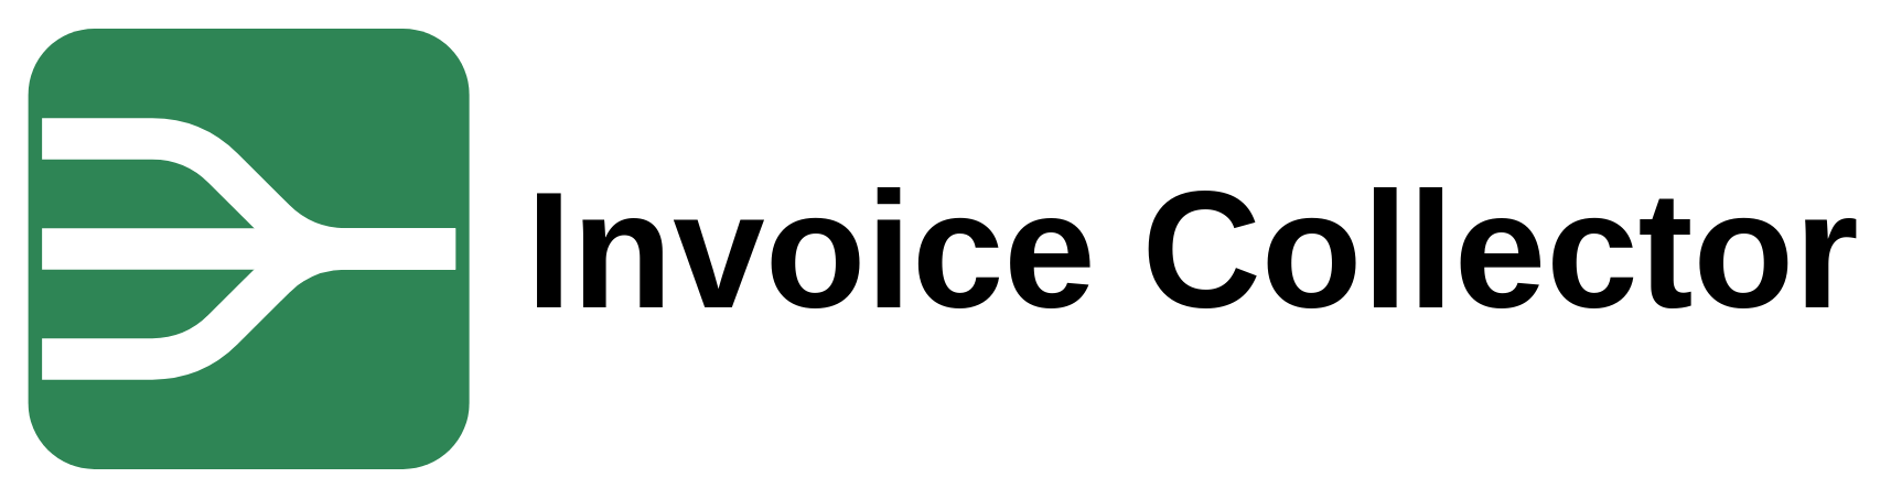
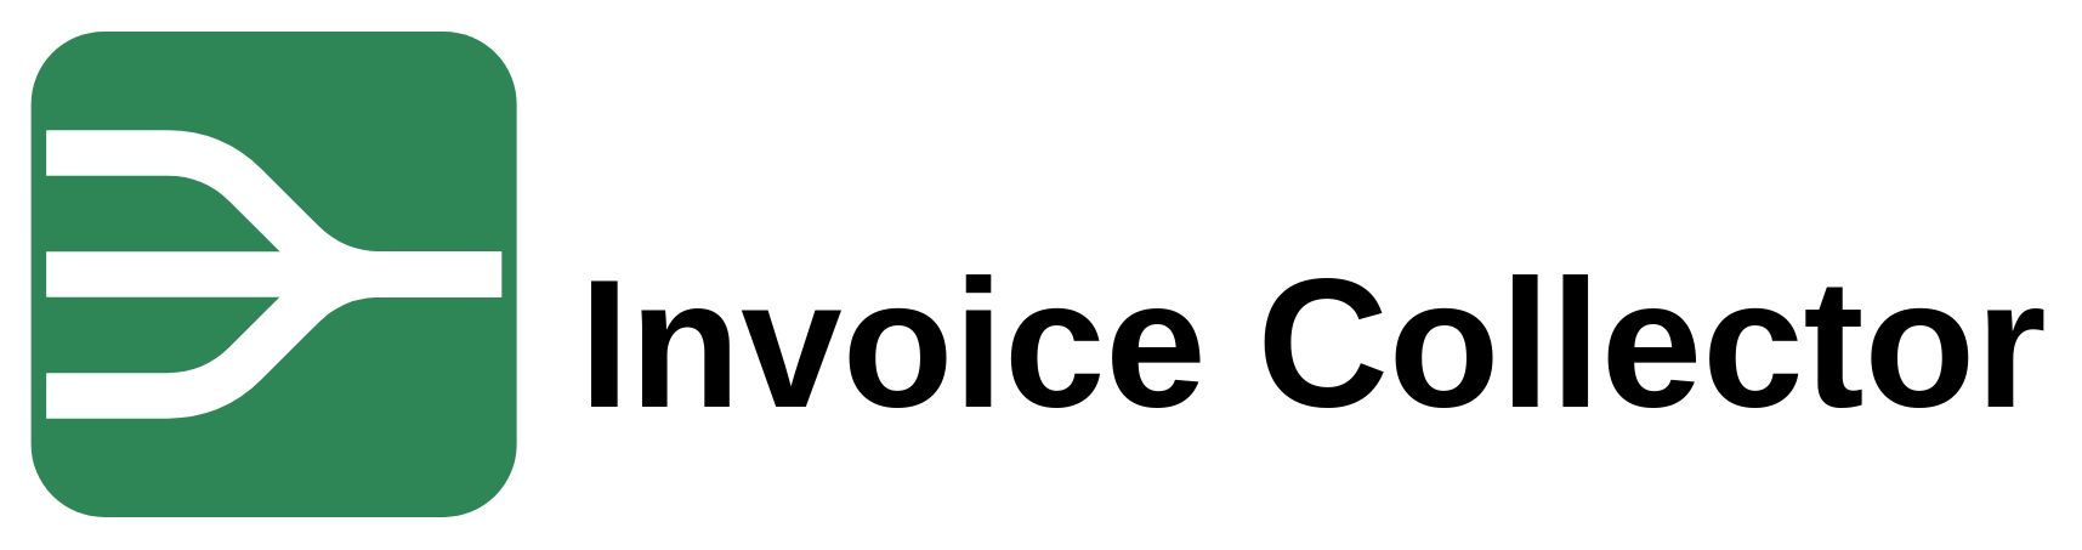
- <mxCell id="6" value="&lt;font style=&quot;color: rgb(0, 0, 0); font-size: 120px;&quot;&gt;Invoice Collector&lt;/font&gt;" style="text;html=1;align=center;verticalAlign=middle;whiteSpace=wrap;rounded=0;fontColor=#B85450;fontStyle=1" vertex="1" parent="1"><mxGeometry x="380" y="100" width="970" height="160" as="geometry" /></mxCell>
+ <mxCell id="6" value="&lt;font style=&quot;color: rgb(0, 0, 0); font-size: 120px;&quot;&gt;Invoice Collector&lt;/font&gt;" style="text;html=1;align=center;verticalAlign=middle;whiteSpace=wrap;rounded=0;fontColor=#B85450;fontStyle=1" vertex="1" parent="1"><mxGeometry x="380" y="145" width="970" height="160" as="geometry" /></mxCell>
